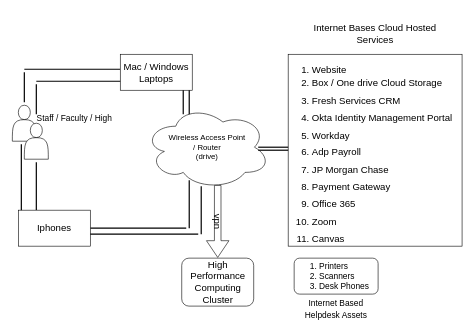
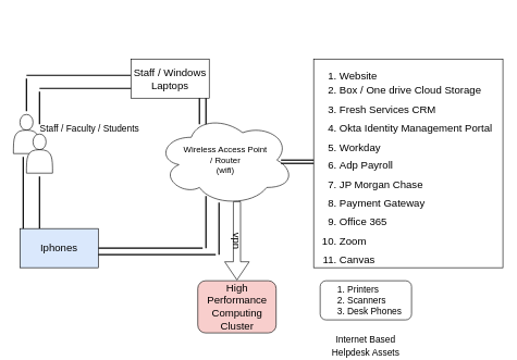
- <mxCell id="27" value="Internet Bases Cloud Hosted Services" style="text;html=1;strokeColor=none;fillColor=none;align=center;verticalAlign=middle;whiteSpace=wrap;rounded=0;fontSize=16;" vertex="1" parent="1"><mxGeometry x="490" y="20" width="270" height="70" as="geometry" /></mxCell>
- <mxCell id="8" value="&lt;font style=&quot;font-size: 16px;&quot;&gt;Mac / Windows Laptops&lt;/font&gt;" style="rounded=0;whiteSpace=wrap;html=1;" vertex="1" parent="1"><mxGeometry x="200" y="90" width="120" height="60" as="geometry" /></mxCell>
+ <mxCell id="8" value="&lt;font style=&quot;font-size: 16px;&quot;&gt;Staff / Windows Laptops&lt;/font&gt;" style="rounded=0;whiteSpace=wrap;html=1;" vertex="1" parent="1"><mxGeometry x="200" y="90" width="120" height="60" as="geometry" /></mxCell>
- <mxCell id="12" value="Staff / Faculty / High" style="text;strokeColor=none;fillColor=none;align=left;verticalAlign=middle;spacingLeft=4;spacingRight=4;overflow=hidden;points=[[0,0.5],[1,0.5]];portConstraint=eastwest;rotatable=0;fontSize=14;" vertex="1" parent="1"><mxGeometry x="55" y="180" width="165" height="30" as="geometry" /></mxCell>
+ <mxCell id="12" value="Staff / Faculty / Students" style="text;strokeColor=none;fillColor=none;align=left;verticalAlign=middle;spacingLeft=4;spacingRight=4;overflow=hidden;points=[[0,0.5],[1,0.5]];portConstraint=eastwest;rotatable=0;fontSize=14;" vertex="1" parent="1"><mxGeometry x="55" y="180" width="165" height="30" as="geometry" /></mxCell>
- <mxCell id="14" value="&lt;font style=&quot;font-size: 13px;&quot;&gt;Wireless Access Point &lt;br&gt;/ Router&lt;br&gt;(drive)&lt;/font&gt;" style="ellipse;shape=cloud;whiteSpace=wrap;html=1;" vertex="1" parent="1"><mxGeometry x="240" y="175" width="210" height="140" as="geometry" /></mxCell>
+ <mxCell id="14" value="&lt;font style=&quot;font-size: 13px;&quot;&gt;Wireless Access Point &lt;br&gt;/ Router&lt;br&gt;(wifi)&lt;/font&gt;" style="ellipse;shape=cloud;whiteSpace=wrap;html=1;" vertex="1" parent="1"><mxGeometry x="240" y="175" width="210" height="140" as="geometry" /></mxCell>
- <mxCell id="13" value="&lt;font style=&quot;font-size: 16px;&quot;&gt;Iphones&lt;/font&gt;" style="rounded=0;whiteSpace=wrap;html=1;" vertex="1" parent="1"><mxGeometry x="30" y="350" width="120" height="60" as="geometry" /></mxCell>
+ <mxCell id="13" value="&lt;font style=&quot;font-size: 16px;&quot;&gt;Iphones&lt;/font&gt;" style="rounded=0;whiteSpace=wrap;html=1;fillColor=#dae8fc;" vertex="1" parent="1"><mxGeometry x="30" y="350" width="120" height="60" as="geometry" /></mxCell>
- <mxCell id="24" value="High Performance Computing Cluster" style="rounded=1;whiteSpace=wrap;html=1;fontSize=16;" vertex="1" parent="1"><mxGeometry x="302.5" y="430" width="120" height="80" as="geometry" /></mxCell>
+ <mxCell id="24" value="High Performance Computing Cluster" style="rounded=1;whiteSpace=wrap;html=1;fontSize=16;fillColor=#f8cecc;" vertex="1" parent="1"><mxGeometry x="302.5" y="430" width="120" height="80" as="geometry" /></mxCell>
- <mxCell id="28" value="&lt;font style=&quot;font-size: 14px;&quot;&gt;Internet Based Helpdesk Assets&lt;/font&gt;" style="text;html=1;strokeColor=none;fillColor=none;align=center;verticalAlign=middle;whiteSpace=wrap;rounded=0;fontSize=16;" vertex="1" parent="1"><mxGeometry x="500" y="500" width="120" height="30" as="geometry" /></mxCell>
+ <mxCell id="28" value="&lt;font style=&quot;font-size: 14px;&quot;&gt;Internet Based Helpdesk Assets&lt;/font&gt;" style="text;html=1;strokeColor=none;fillColor=none;align=center;verticalAlign=middle;whiteSpace=wrap;rounded=0;fontSize=16;" vertex="1" parent="1"><mxGeometry x="500" y="515" width="120" height="30" as="geometry" /></mxCell>
